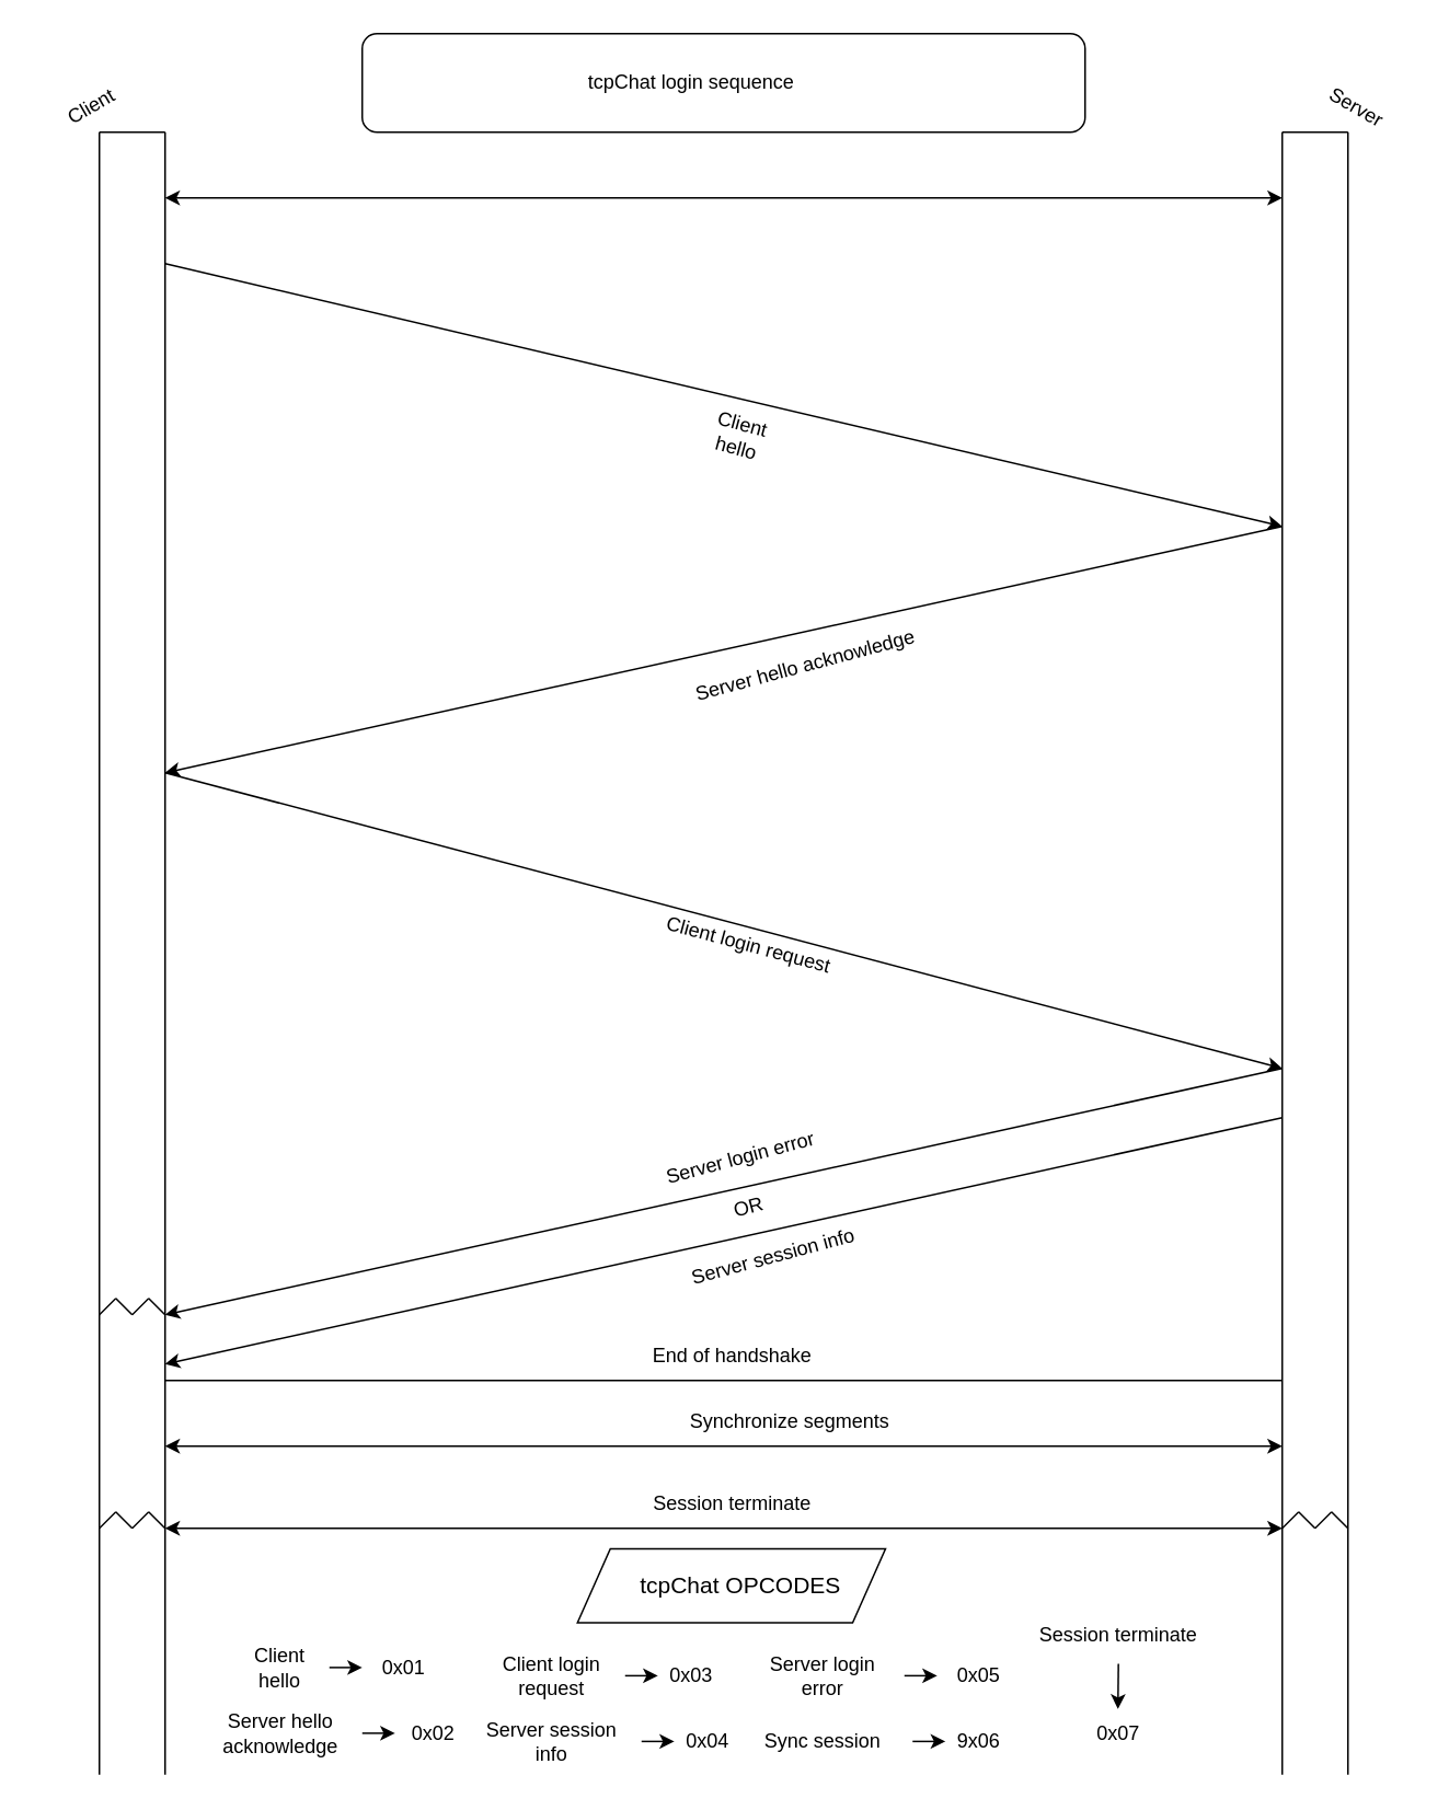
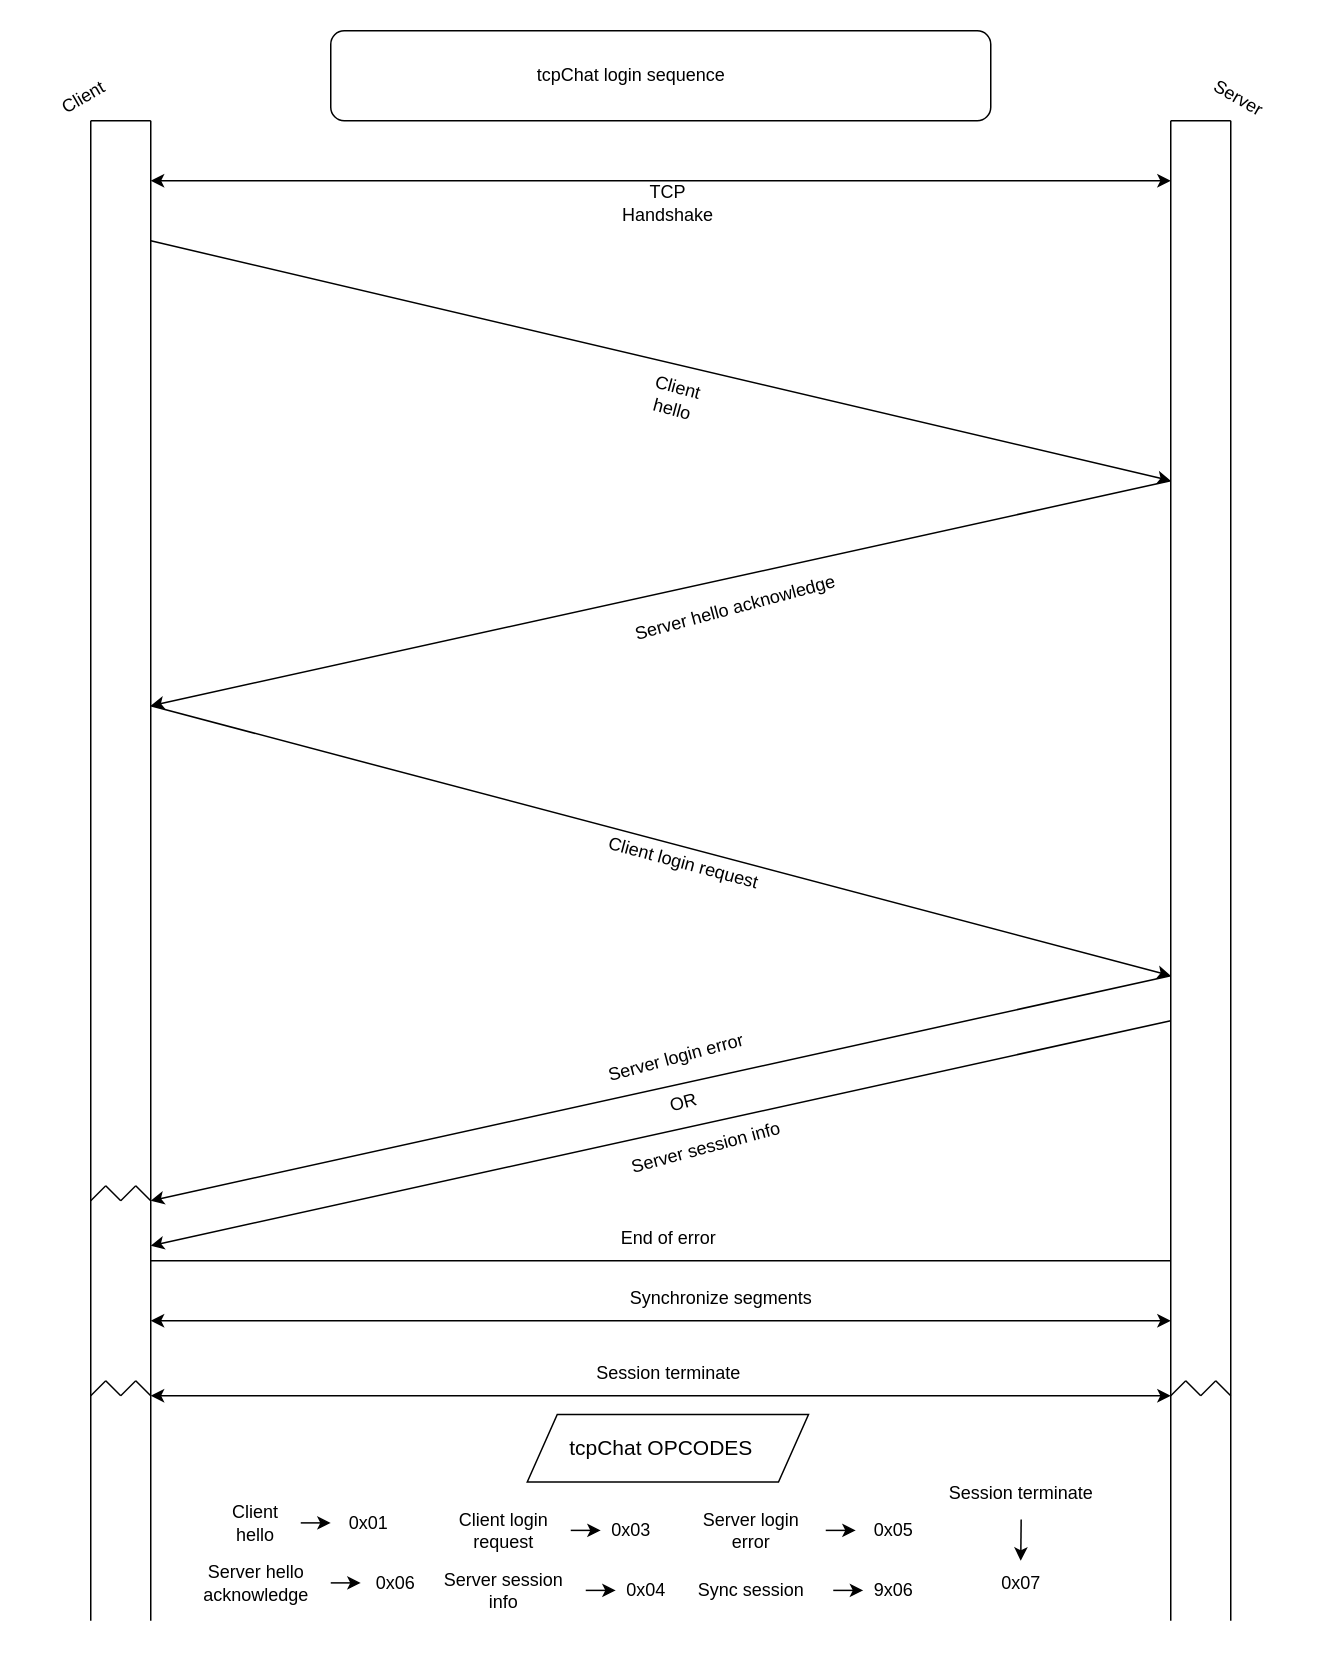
+ <mxCell id="7" value="TCP Handshake" style="text;html=1;align=center;verticalAlign=middle;whiteSpace=wrap;rounded=0;" vertex="1" parent="1"><mxGeometry x="410" y="120" width="70" height="30" as="geometry" /></mxCell>
- <mxCell id="30" value="End of handshake" style="text;html=1;align=center;verticalAlign=middle;resizable=0;points=[];autosize=1;strokeColor=none;fillColor=none;" vertex="1" parent="1"><mxGeometry x="375" y="810" width="140" height="30" as="geometry" /></mxCell>
+ <mxCell id="30" value="End of error" style="text;html=1;align=center;verticalAlign=middle;resizable=0;points=[];autosize=1;strokeColor=none;fillColor=none;" vertex="1" parent="1"><mxGeometry x="375" y="810" width="140" height="30" as="geometry" /></mxCell>
- <mxCell id="55" value="&lt;font style=&quot;font-size: 14px;&quot;&gt;tcpChat OPCODES&lt;/font&gt;" style="text;html=1;align=center;verticalAlign=middle;resizable=0;points=[];autosize=1;strokeColor=none;fillColor=none;" vertex="1" parent="1"><mxGeometry x="375" y="950" width="150" height="30" as="geometry" /></mxCell>
+ <mxCell id="55" value="&lt;font style=&quot;font-size: 14px;&quot;&gt;tcpChat OPCODES&lt;/font&gt;" style="text;html=1;align=center;verticalAlign=middle;resizable=0;points=[];autosize=1;strokeColor=none;fillColor=none;" vertex="1" parent="1"><mxGeometry x="365" y="950" width="150" height="30" as="geometry" /></mxCell>
- <mxCell id="54" value="0x02" style="text;html=1;align=center;verticalAlign=middle;resizable=0;points=[];autosize=1;strokeColor=none;fillColor=none;" vertex="1" parent="1"><mxGeometry x="238" y="1040" width="50" height="30" as="geometry" /></mxCell>
+ <mxCell id="54" value="0x06" style="text;html=1;align=center;verticalAlign=middle;resizable=0;points=[];autosize=1;strokeColor=none;fillColor=none;" vertex="1" parent="1"><mxGeometry x="238" y="1040" width="50" height="30" as="geometry" /></mxCell>
